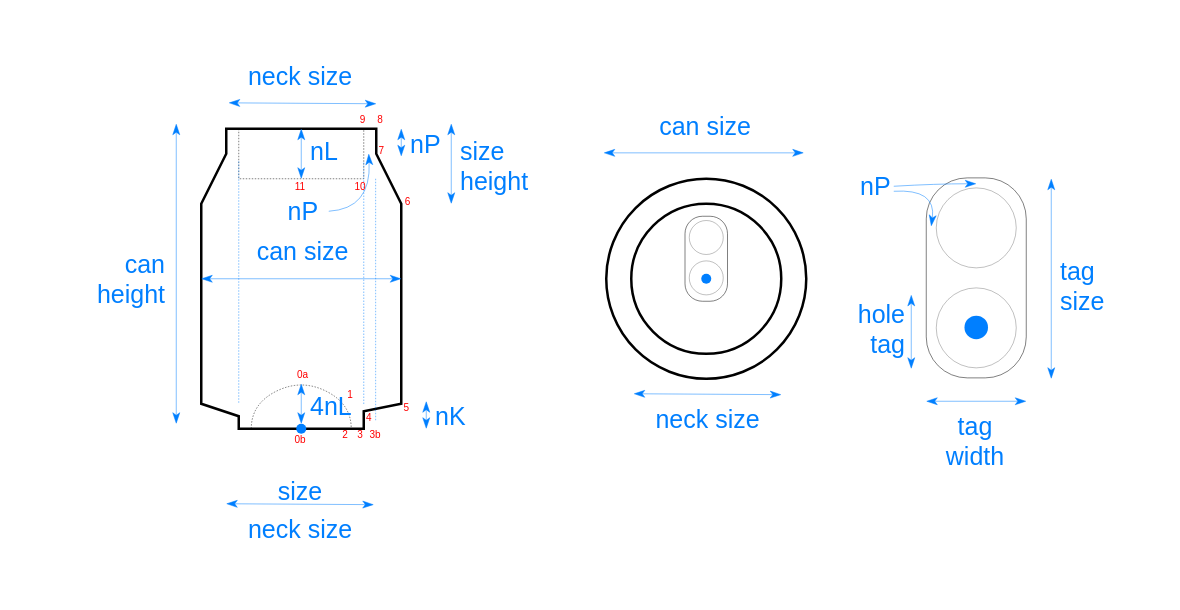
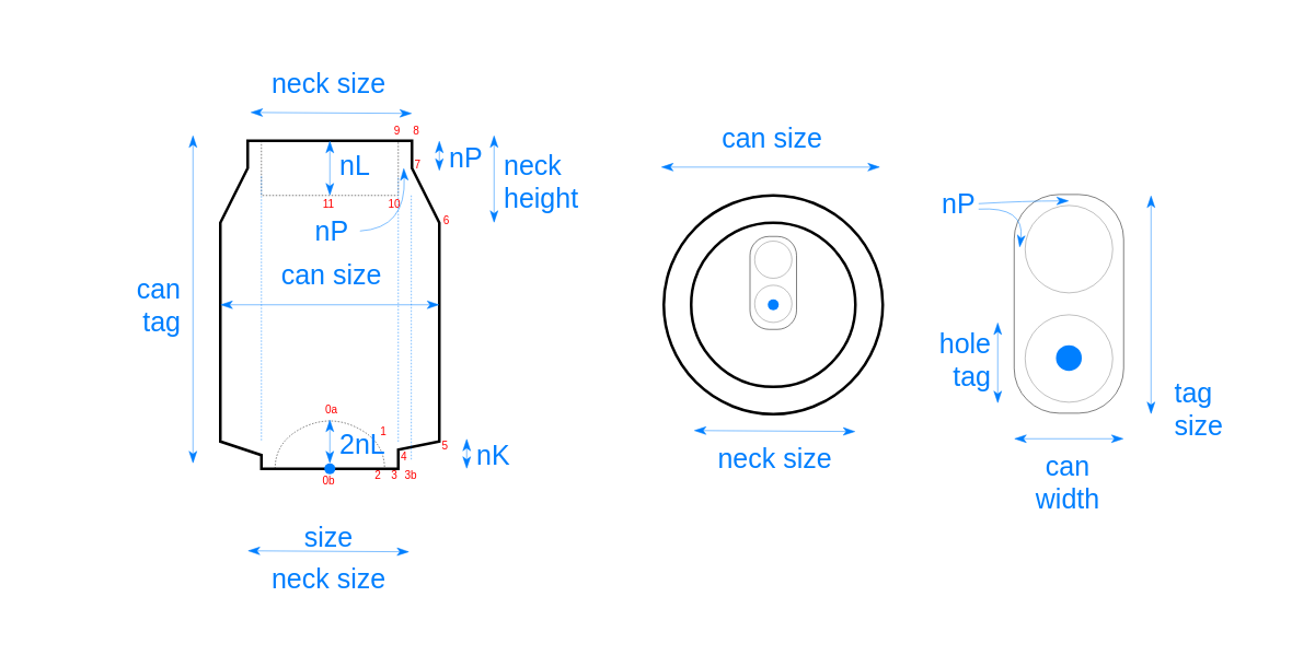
- <mxCell id="13" value="&lt;div style=&quot;&quot;&gt;&lt;span style=&quot;background-color: initial;&quot;&gt;size&lt;/span&gt;&lt;/div&gt;&lt;div style=&quot;&quot;&gt;&lt;span style=&quot;background-color: initial;&quot;&gt;height&lt;/span&gt;&lt;/div&gt;" style="text;html=1;align=left;verticalAlign=middle;whiteSpace=wrap;rounded=0;fontSize=10;fontColor=#007FFF;allowArrows=0;connectable=0;spacingLeft=2;spacingTop=2;spacingBottom=2;spacingRight=2;" parent="1" vertex="1"><mxGeometry x="180" y="51" width="50" height="29.64" as="geometry" /></mxCell>
+ <mxCell id="13" value="&lt;div style=&quot;&quot;&gt;&lt;span style=&quot;background-color: initial;&quot;&gt;neck&lt;/span&gt;&lt;/div&gt;&lt;div style=&quot;&quot;&gt;&lt;span style=&quot;background-color: initial;&quot;&gt;height&lt;/span&gt;&lt;/div&gt;" style="text;html=1;align=left;verticalAlign=middle;whiteSpace=wrap;rounded=0;fontSize=10;fontColor=#007FFF;allowArrows=0;connectable=0;spacingLeft=2;spacingTop=2;spacingBottom=2;spacingRight=2;" parent="1" vertex="1"><mxGeometry x="180" y="51" width="50" height="29.64" as="geometry" /></mxCell>
- <mxCell id="6" value="&lt;div style=&quot;&quot;&gt;&lt;span style=&quot;background-color: initial;&quot;&gt;can&lt;/span&gt;&lt;/div&gt;&lt;div style=&quot;&quot;&gt;&lt;span style=&quot;background-color: initial;&quot;&gt;height&lt;/span&gt;&lt;/div&gt;" style="text;html=1;align=right;verticalAlign=middle;whiteSpace=wrap;rounded=0;fontSize=10;fontColor=#007FFF;allowArrows=0;connectable=0;spacingLeft=2;spacingTop=2;spacingBottom=2;spacingRight=2;" parent="1" vertex="1"><mxGeometry x="20" y="91" width="50" height="40" as="geometry" /></mxCell>
+ <mxCell id="6" value="&lt;div style=&quot;&quot;&gt;&lt;span style=&quot;background-color: initial;&quot;&gt;can&lt;/span&gt;&lt;/div&gt;&lt;div style=&quot;&quot;&gt;&lt;span style=&quot;background-color: initial;&quot;&gt;tag&lt;/span&gt;&lt;/div&gt;" style="text;html=1;align=right;verticalAlign=middle;whiteSpace=wrap;rounded=0;fontSize=10;fontColor=#007FFF;allowArrows=0;connectable=0;spacingLeft=2;spacingTop=2;spacingBottom=2;spacingRight=2;" parent="1" vertex="1"><mxGeometry x="20" y="91" width="50" height="40" as="geometry" /></mxCell>
- <mxCell id="45" value="&lt;div style=&quot;&quot;&gt;&lt;span style=&quot;background-color: initial;&quot;&gt;tag size&lt;/span&gt;&lt;/div&gt;" style="text;html=1;align=left;verticalAlign=bottom;whiteSpace=wrap;rounded=0;fontSize=10;fontColor=#007FFF;allowArrows=0;connectable=0;spacingLeft=2;spacingTop=2;spacingBottom=2;spacingRight=2;" parent="1" vertex="1"><mxGeometry x="420" y="91" width="30" height="40" as="geometry" /></mxCell>
+ <mxCell id="45" value="&lt;div style=&quot;&quot;&gt;&lt;span style=&quot;background-color: initial;&quot;&gt;tag size&lt;/span&gt;&lt;/div&gt;" style="text;html=1;align=left;verticalAlign=bottom;whiteSpace=wrap;rounded=0;fontSize=10;fontColor=#007FFF;allowArrows=0;connectable=0;spacingLeft=2;spacingTop=2;spacingBottom=2;spacingRight=2;" parent="1" vertex="1"><mxGeometry x="425" y="126" width="30" height="40" as="geometry" /></mxCell>
- <mxCell id="34" value="&lt;div style=&quot;&quot;&gt;&lt;span style=&quot;background-color: initial;&quot;&gt;4nL&lt;/span&gt;&lt;/div&gt;" style="text;html=1;align=left;verticalAlign=middle;whiteSpace=wrap;rounded=0;fontSize=10;fontColor=#007FFF;allowArrows=0;connectable=0;spacingLeft=2;spacingTop=2;spacingBottom=2;spacingRight=2;" parent="1" vertex="1"><mxGeometry x="120" y="156" width="20" height="11" as="geometry" /></mxCell>
+ <mxCell id="34" value="&lt;div style=&quot;&quot;&gt;&lt;span style=&quot;background-color: initial;&quot;&gt;2nL&lt;/span&gt;&lt;/div&gt;" style="text;html=1;align=left;verticalAlign=middle;whiteSpace=wrap;rounded=0;fontSize=10;fontColor=#007FFF;allowArrows=0;connectable=0;spacingLeft=2;spacingTop=2;spacingBottom=2;spacingRight=2;" parent="1" vertex="1"><mxGeometry x="120" y="156" width="20" height="11" as="geometry" /></mxCell>
- <mxCell id="46" value="&lt;div style=&quot;&quot;&gt;&lt;span style=&quot;background-color: initial;&quot;&gt;tag width&lt;/span&gt;&lt;/div&gt;" style="text;html=1;align=center;verticalAlign=bottom;whiteSpace=wrap;rounded=0;fontSize=10;fontColor=#007FFF;allowArrows=0;connectable=0;spacingLeft=2;spacingTop=2;spacingBottom=2;spacingRight=2;" parent="1" vertex="1"><mxGeometry x="370" y="162" width="40" height="31" as="geometry" /></mxCell>
+ <mxCell id="46" value="&lt;div style=&quot;&quot;&gt;&lt;span style=&quot;background-color: initial;&quot;&gt;can width&lt;/span&gt;&lt;/div&gt;" style="text;html=1;align=center;verticalAlign=bottom;whiteSpace=wrap;rounded=0;fontSize=10;fontColor=#007FFF;allowArrows=0;connectable=0;spacingLeft=2;spacingTop=2;spacingBottom=2;spacingRight=2;" parent="1" vertex="1"><mxGeometry x="370" y="162" width="40" height="31" as="geometry" /></mxCell>
